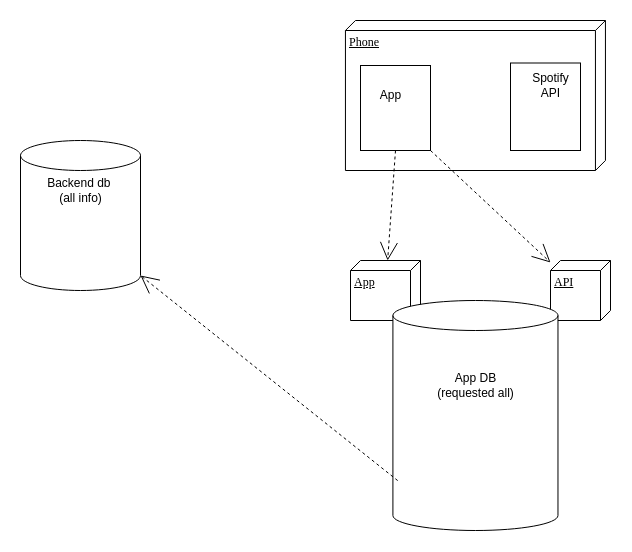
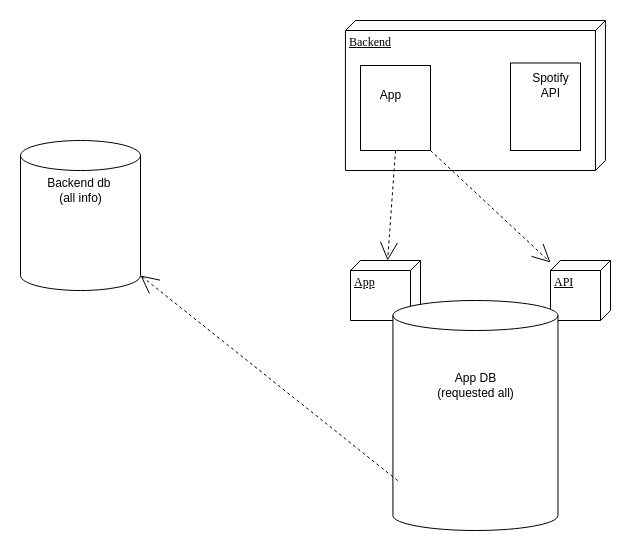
- <mxCell id="4" value="Phone" style="verticalAlign=top;align=left;spacingTop=8;spacingLeft=2;spacingRight=12;shape=cube;size=10;direction=south;fontStyle=4;html=1;rounded=0;shadow=0;comic=0;labelBackgroundColor=none;strokeWidth=1;fontFamily=Verdana;fontSize=12" parent="1" vertex="1"><mxGeometry x="344.94" y="20" width="260" height="150" as="geometry" /></mxCell>
+ <mxCell id="4" value="Backend" style="verticalAlign=top;align=left;spacingTop=8;spacingLeft=2;spacingRight=12;shape=cube;size=10;direction=south;fontStyle=4;html=1;rounded=0;shadow=0;comic=0;labelBackgroundColor=none;strokeWidth=1;fontFamily=Verdana;fontSize=12" parent="1" vertex="1"><mxGeometry x="344.94" y="20" width="260" height="150" as="geometry" /></mxCell>
